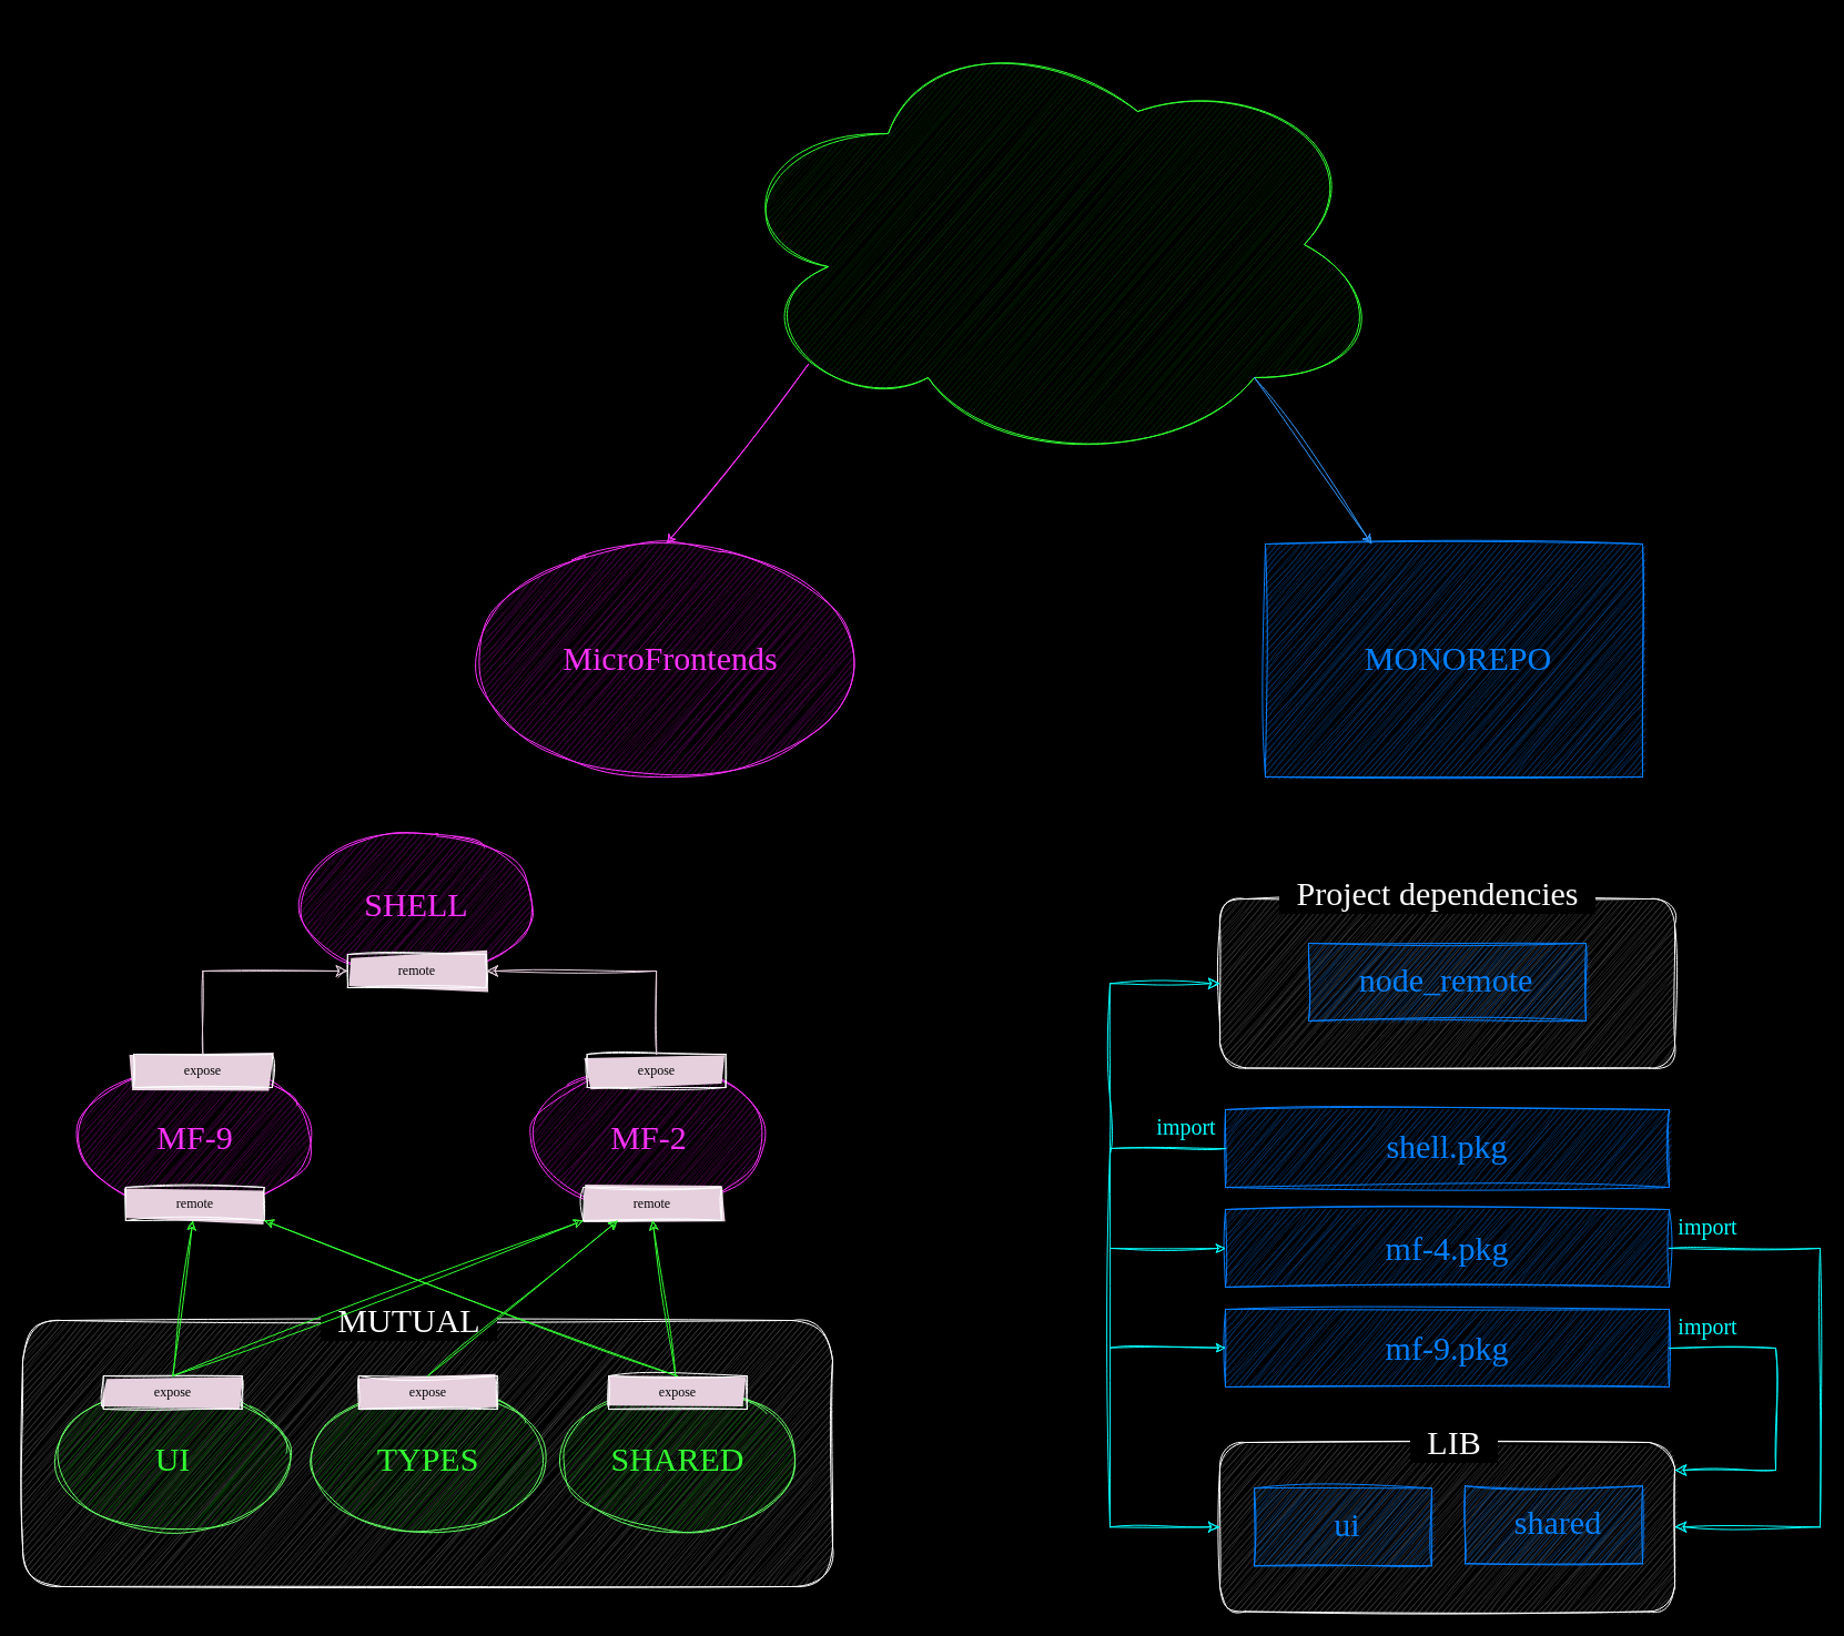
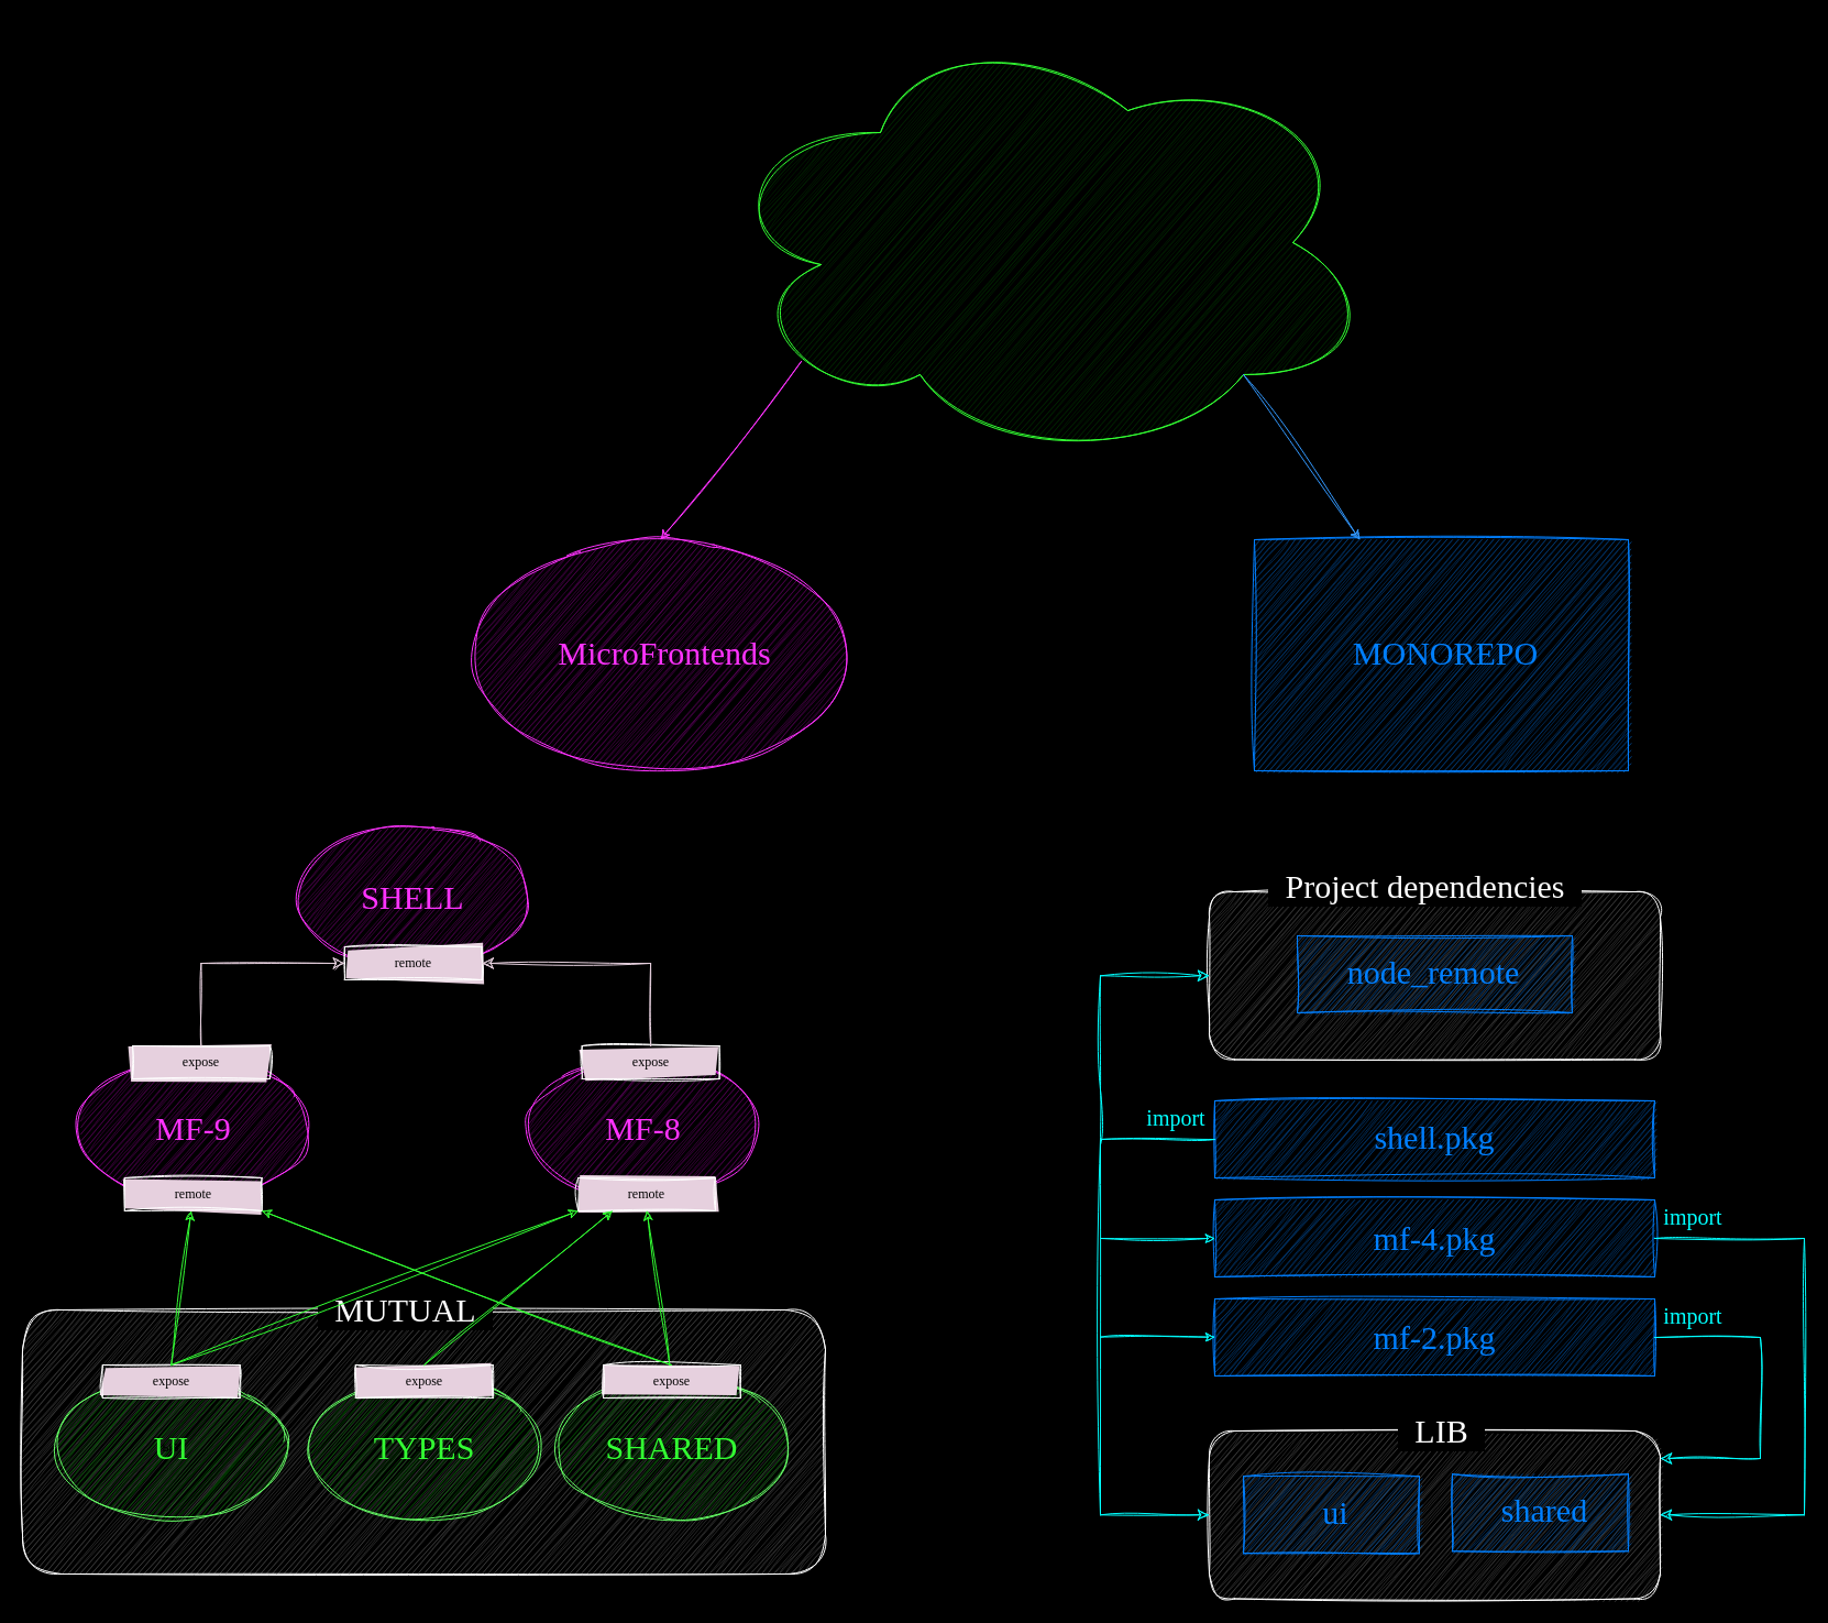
- <mxCell id="19" value="MF-2" style="text;html=1;strokeColor=none;fillColor=none;align=center;verticalAlign=middle;whiteSpace=wrap;rounded=0;fontColor=#FF33FF;fontFamily=Comic Sans MS;fontSize=30;sketch=1;curveFitting=1;jiggle=2;" vertex="1" parent="1"><mxGeometry x="541.62" y="1010" width="84.76" height="30" as="geometry" /></mxCell>
+ <mxCell id="19" value="MF-8" style="text;html=1;strokeColor=none;fillColor=none;align=center;verticalAlign=middle;whiteSpace=wrap;rounded=0;fontColor=#FF33FF;fontFamily=Comic Sans MS;fontSize=30;sketch=1;curveFitting=1;jiggle=2;" vertex="1" parent="1"><mxGeometry x="541.62" y="1010" width="84.76" height="30" as="geometry" /></mxCell>
- <mxCell id="53" value="mf-9.pkg" style="text;html=1;strokeColor=none;fillColor=none;align=center;verticalAlign=middle;whiteSpace=wrap;rounded=0;fontColor=#007FFF;fontFamily=Comic Sans MS;fontSize=30;sketch=1;curveFitting=1;jiggle=2;" vertex="1" parent="1"><mxGeometry x="1221" y="1200" width="166" height="30" as="geometry" /></mxCell>
+ <mxCell id="53" value="mf-2.pkg" style="text;html=1;strokeColor=none;fillColor=none;align=center;verticalAlign=middle;whiteSpace=wrap;rounded=0;fontColor=#007FFF;fontFamily=Comic Sans MS;fontSize=30;sketch=1;curveFitting=1;jiggle=2;" vertex="1" parent="1"><mxGeometry x="1221" y="1200" width="166" height="30" as="geometry" /></mxCell>
